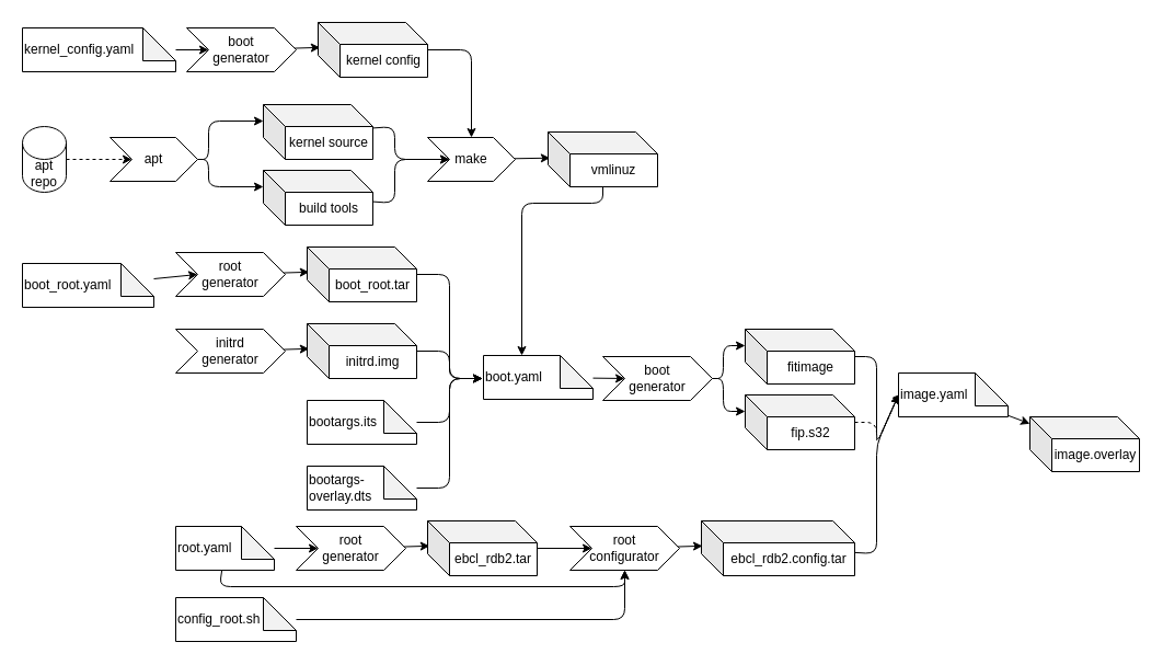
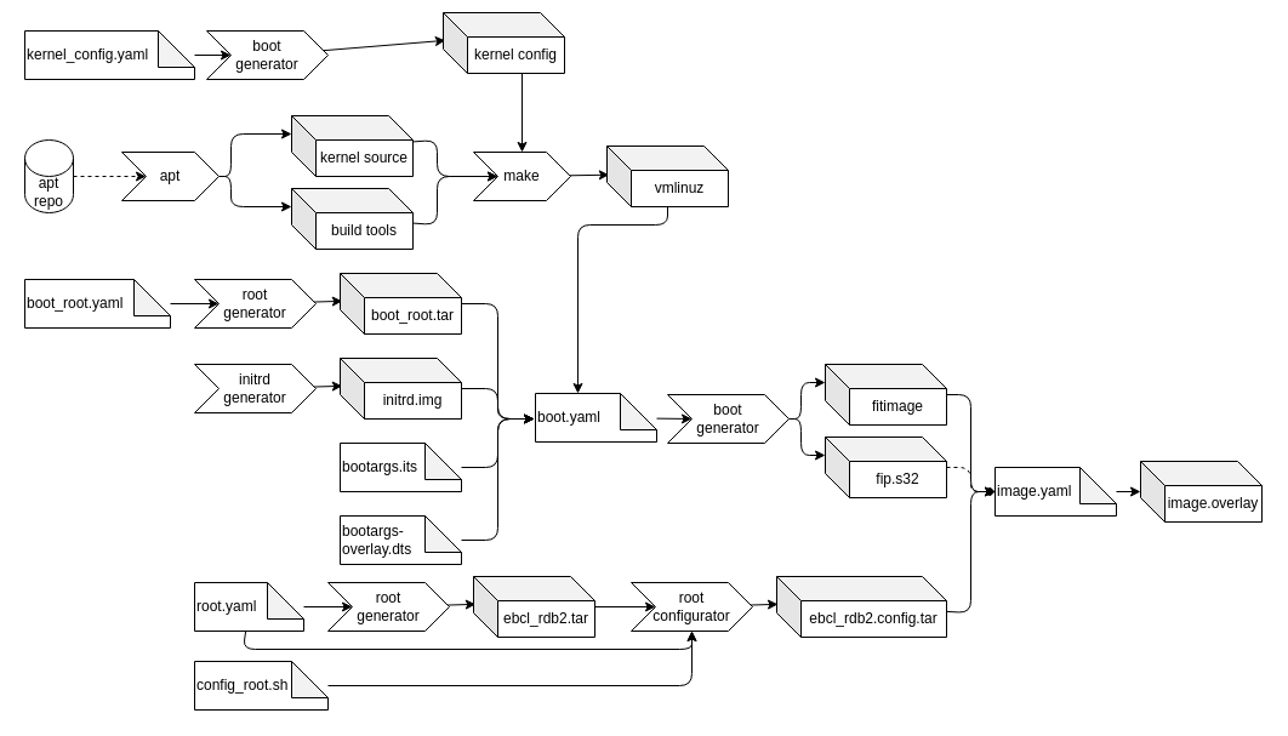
- <mxCell id="59" value="kernel config" style="shape=cube;whiteSpace=wrap;html=1;boundedLbl=1;backgroundOutline=1;darkOpacity=0.05;darkOpacity2=0.1;" vertex="1" parent="1"><mxGeometry x="290" y="20" width="100" height="50" as="geometry" /></mxCell>
+ <mxCell id="59" value="kernel config" style="shape=cube;whiteSpace=wrap;html=1;boundedLbl=1;backgroundOutline=1;darkOpacity=0.05;darkOpacity2=0.1;" vertex="1" parent="1"><mxGeometry x="365" y="10" width="100" height="50" as="geometry" /></mxCell>
- <mxCell id="5" value="boot_root.yaml" style="shape=note;whiteSpace=wrap;html=1;backgroundOutline=1;darkOpacity=0.05;align=left;" parent="1" vertex="1"><mxGeometry x="20" y="240" width="120" height="40" as="geometry" /></mxCell>
+ <mxCell id="5" value="boot_root.yaml" style="shape=note;whiteSpace=wrap;html=1;backgroundOutline=1;darkOpacity=0.05;align=left;" parent="1" vertex="1"><mxGeometry y="230" width="120" height="40" as="geometry" x="20" /></mxCell>
- <mxCell id="37" value="image.yaml" style="shape=note;whiteSpace=wrap;html=1;backgroundOutline=1;darkOpacity=0.05;align=left;" parent="1" vertex="1"><mxGeometry x="820" y="340" width="100" height="40" as="geometry" /></mxCell>
+ <mxCell id="37" value="image.yaml" style="shape=note;whiteSpace=wrap;html=1;backgroundOutline=1;darkOpacity=0.05;align=left;" parent="1" vertex="1"><mxGeometry x="820" y="385" width="100" height="40" as="geometry" /></mxCell>
